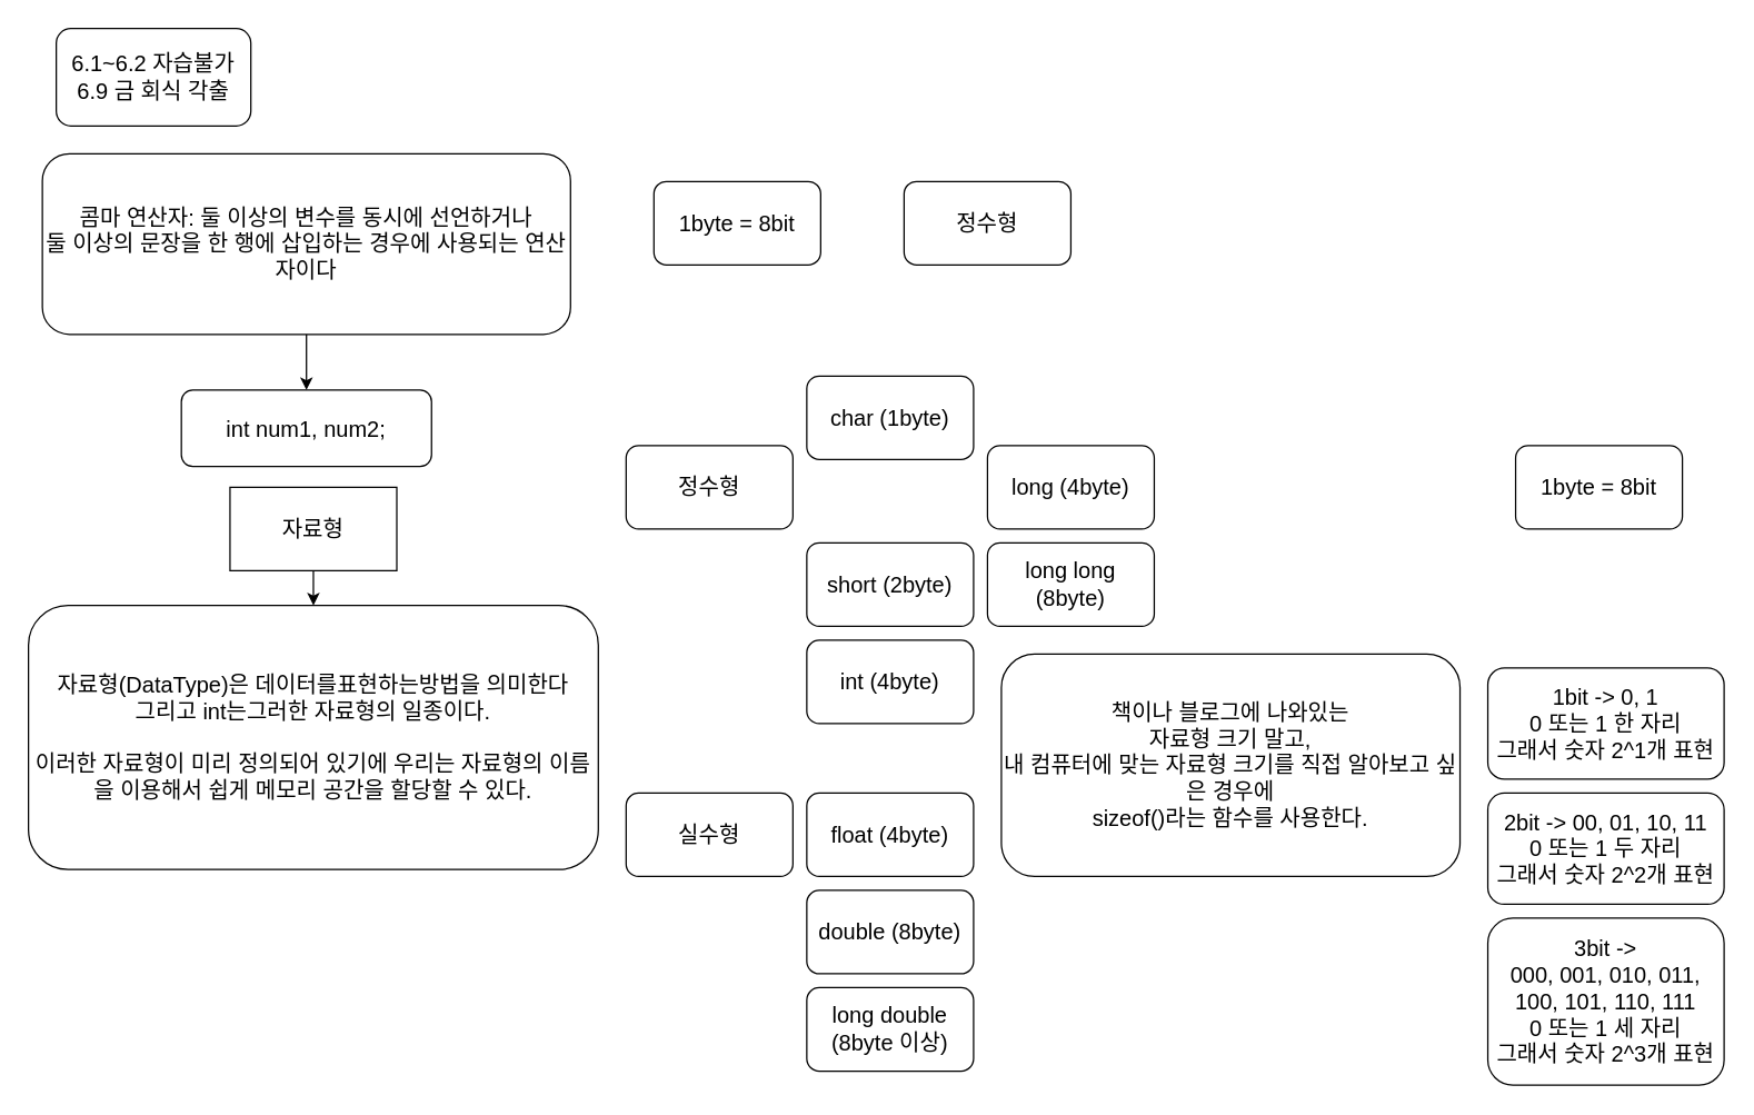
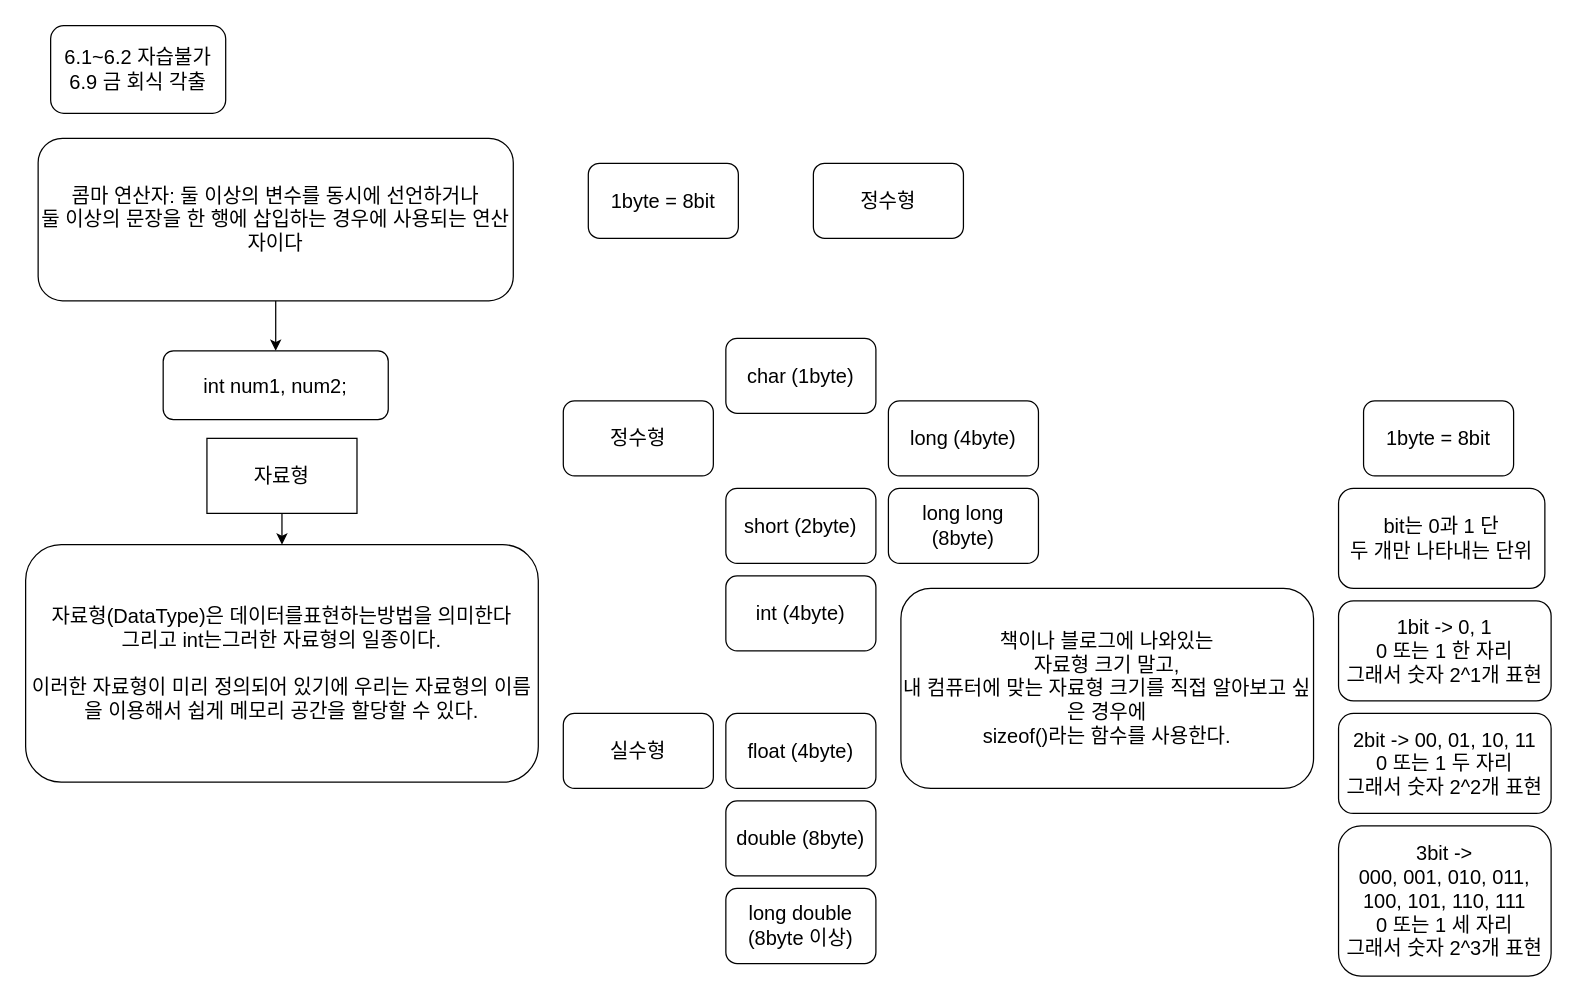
+ <mxCell id="22" value="&lt;font size=&quot;3&quot;&gt;bit는 0과 1 단&lt;br&gt;두 개만 나타내는 단위&lt;br&gt;&lt;/font&gt;" style="rounded=1;whiteSpace=wrap;html=1;" vertex="1" parent="1"><mxGeometry x="1070" y="390" width="165" height="80" as="geometry" /></mxCell>
